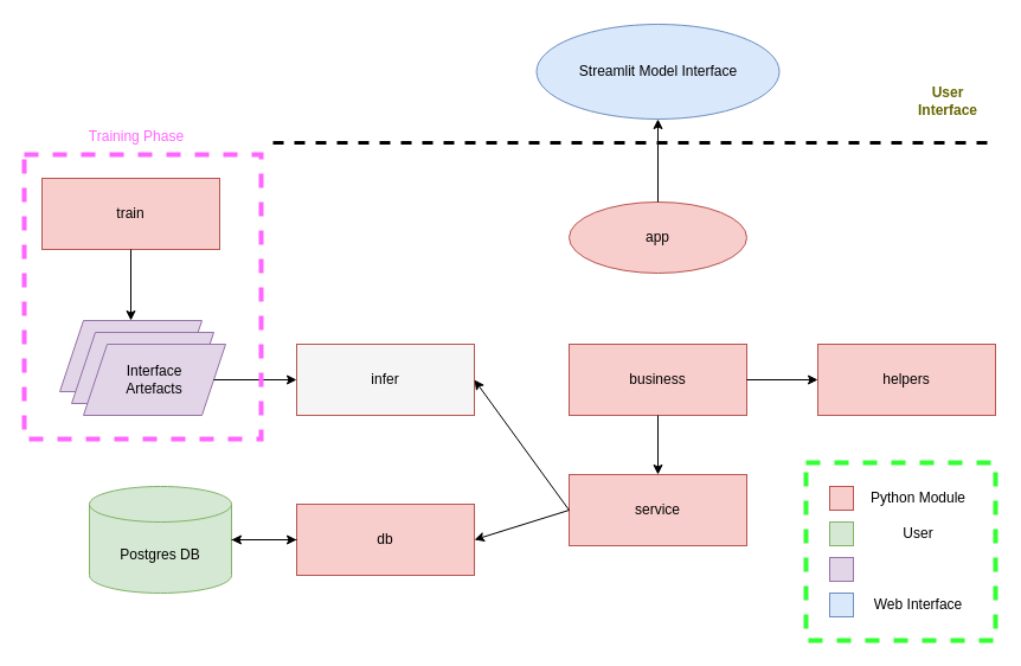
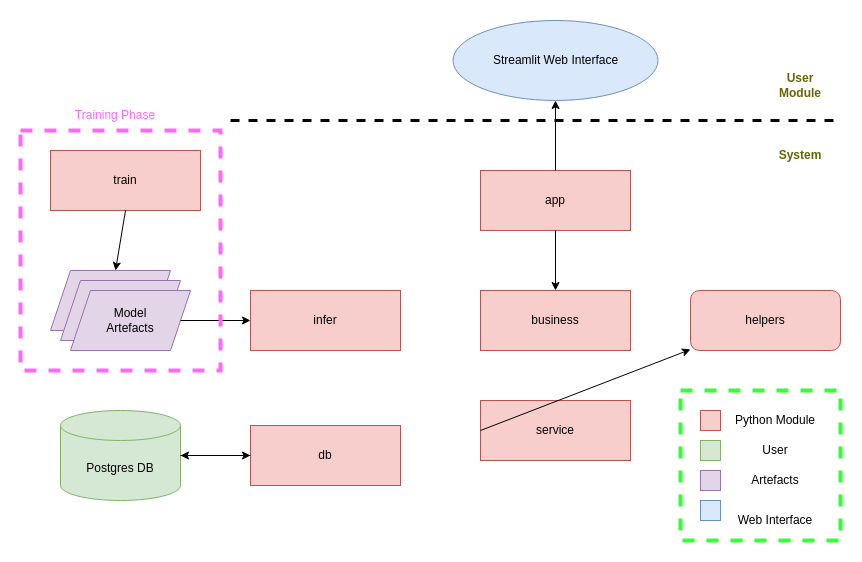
- <mxCell id="6" value="Streamlit Model Interface" style="ellipse;whiteSpace=wrap;html=1;fillColor=#dae8fc;strokeColor=#6c8ebf;" vertex="1" parent="1"><mxGeometry x="452.5" y="20" width="205" height="80" as="geometry" /></mxCell>
+ <mxCell id="6" value="Streamlit Web Interface" style="ellipse;whiteSpace=wrap;html=1;fillColor=#dae8fc;strokeColor=#6c8ebf;" vertex="1" parent="1"><mxGeometry x="452.5" y="20" width="205" height="80" as="geometry" /></mxCell>
- <mxCell id="26" value="&lt;div&gt;&lt;b&gt;&lt;font color=&quot;#666600&quot;&gt;User Interface&lt;/font&gt;&lt;/b&gt;&lt;/div&gt;" style="text;html=1;align=center;verticalAlign=middle;whiteSpace=wrap;rounded=0;" vertex="1" parent="1"><mxGeometry x="770" y="70" width="60" height="30" as="geometry" /></mxCell>
+ <mxCell id="26" value="&lt;div&gt;&lt;b&gt;&lt;font color=&quot;#666600&quot;&gt;User Module&lt;/font&gt;&lt;/b&gt;&lt;/div&gt;" style="text;html=1;align=center;verticalAlign=middle;whiteSpace=wrap;rounded=0;" vertex="1" parent="1"><mxGeometry x="770" y="70" width="60" height="30" as="geometry" /></mxCell>
+ <mxCell id="27" value="&lt;font color=&quot;#666600&quot;&gt;System&lt;/font&gt;" style="text;html=1;align=center;verticalAlign=middle;whiteSpace=wrap;rounded=0;fontStyle=1" vertex="1" parent="1"><mxGeometry x="770" y="140" width="60" height="30" as="geometry" /></mxCell>
- <mxCell id="14" value="train" style="rounded=0;whiteSpace=wrap;html=1;fillColor=#f8cecc;strokeColor=#b85450;" vertex="1" parent="1"><mxGeometry x="35" y="150" width="150" height="60" as="geometry" /></mxCell>
+ <mxCell id="14" value="train" style="rounded=0;whiteSpace=wrap;html=1;fillColor=#f8cecc;strokeColor=#b85450;" vertex="1" parent="1"><mxGeometry x="50" y="150" width="150" height="60" as="geometry" /></mxCell>
- <mxCell id="2" value="app" style="ellipse;whiteSpace=wrap;html=1;fillColor=#f8cecc;strokeColor=#b85450;" vertex="1" parent="1"><mxGeometry x="480" y="170" width="150" height="60" as="geometry" /></mxCell>
+ <mxCell id="2" value="app" style="rounded=0;whiteSpace=wrap;html=1;fillColor=#f8cecc;strokeColor=#b85450;" vertex="1" parent="1"><mxGeometry x="480" y="170" width="150" height="60" as="geometry" /></mxCell>
+ <mxCell id="7" value="" style="endArrow=classic;html=1;rounded=0;exitX=0.5;exitY=1;exitDx=0;exitDy=0;entryX=0.5;entryY=0;entryDx=0;entryDy=0;" edge="1" parent="1" source="2" target="3"><mxGeometry width="50" height="50" relative="1" as="geometry"><mxPoint x="520" y="410" as="sourcePoint" /><mxPoint x="570" y="360" as="targetPoint" /></mxGeometry></mxCell>
- <mxCell id="19" value="&lt;div&gt;Interface&lt;/div&gt;&lt;div&gt;Artefacts&lt;br&gt;&lt;/div&gt;" style="shape=parallelogram;perimeter=parallelogramPerimeter;whiteSpace=wrap;html=1;fixedSize=1;fillColor=#e1d5e7;strokeColor=#9673a6;" vertex="1" parent="1"><mxGeometry x="70" y="290" width="120" height="60" as="geometry" /></mxCell>
+ <mxCell id="19" value="&lt;div&gt;Model&lt;/div&gt;&lt;div&gt;Artefacts&lt;br&gt;&lt;/div&gt;" style="shape=parallelogram;perimeter=parallelogramPerimeter;whiteSpace=wrap;html=1;fixedSize=1;fillColor=#e1d5e7;strokeColor=#9673a6;" vertex="1" parent="1"><mxGeometry x="70" y="290" width="120" height="60" as="geometry" /></mxCell>
- <mxCell id="10" value="infer" style="rounded=0;whiteSpace=wrap;html=1;fillColor=#f5f5f5;strokeColor=#b85450;" vertex="1" parent="1"><mxGeometry x="250" y="290" width="150" height="60" as="geometry" /></mxCell>
+ <mxCell id="10" value="infer" style="rounded=0;whiteSpace=wrap;html=1;fillColor=#f8cecc;strokeColor=#b85450;" vertex="1" parent="1"><mxGeometry x="250" y="290" width="150" height="60" as="geometry" /></mxCell>
- <mxCell id="8" value="" style="endArrow=classic;html=1;rounded=0;exitX=1;exitY=0.5;exitDx=0;exitDy=0;entryX=0;entryY=0.5;entryDx=0;entryDy=0;" edge="1" parent="1" source="3" target="4"><mxGeometry width="50" height="50" relative="1" as="geometry"><mxPoint x="565" y="240" as="sourcePoint" /><mxPoint x="565" y="300" as="targetPoint" /></mxGeometry></mxCell>
- <mxCell id="4" value="&lt;div&gt;helpers&lt;/div&gt;" style="rounded=0;whiteSpace=wrap;html=1;fillColor=#f8cecc;strokeColor=#b85450;" vertex="1" parent="1"><mxGeometry x="690" y="290" width="150" height="60" as="geometry" /></mxCell>
+ <mxCell id="4" value="&lt;div&gt;helpers&lt;/div&gt;" style="whiteSpace=wrap;html=1;fillColor=#f8cecc;strokeColor=#b85450;rounded=1;" vertex="1" parent="1"><mxGeometry x="690" y="290" width="150" height="60" as="geometry" /></mxCell>
- <mxCell id="9" value="" style="endArrow=classic;html=1;rounded=0;exitX=0.5;exitY=1;exitDx=0;exitDy=0;entryX=0.5;entryY=0;entryDx=0;entryDy=0;" edge="1" parent="1" source="3" target="5"><mxGeometry width="50" height="50" relative="1" as="geometry"><mxPoint x="575" y="250" as="sourcePoint" /><mxPoint x="540" y="380" as="targetPoint" /></mxGeometry></mxCell>
- <mxCell id="12" value="" style="endArrow=classic;html=1;rounded=0;exitX=0;exitY=0.5;exitDx=0;exitDy=0;entryX=1;entryY=0.5;entryDx=0;entryDy=0;" edge="1" parent="1" source="5" target="10"><mxGeometry width="50" height="50" relative="1" as="geometry"><mxPoint x="455" y="360" as="sourcePoint" /><mxPoint x="455" y="410" as="targetPoint" /></mxGeometry></mxCell>
+ <mxCell id="12" value="" style="endArrow=classic;html=1;rounded=0;exitX=0;exitY=0.5;exitDx=0;exitDy=0;" edge="1" parent="1" source="5" target="4"><mxGeometry width="50" height="50" relative="1" as="geometry"><mxPoint x="455" y="360" as="sourcePoint" /><mxPoint x="455" y="410" as="targetPoint" /></mxGeometry></mxCell>
- <mxCell id="13" value="" style="endArrow=classic;html=1;rounded=0;exitX=0;exitY=0.5;exitDx=0;exitDy=0;entryX=1;entryY=0.5;entryDx=0;entryDy=0;" edge="1" parent="1" source="5" target="11"><mxGeometry width="50" height="50" relative="1" as="geometry"><mxPoint x="380" y="440" as="sourcePoint" /><mxPoint x="280" y="380" as="targetPoint" /></mxGeometry></mxCell>
- <mxCell id="15" value="Postgres DB" style="shape=cylinder3;whiteSpace=wrap;html=1;boundedLbl=1;backgroundOutline=1;size=15;fillColor=#d5e8d4;strokeColor=#82b366;" vertex="1" parent="1"><mxGeometry x="75" y="410" width="120" height="90" as="geometry" /></mxCell>
+ <mxCell id="15" value="Postgres DB" style="shape=cylinder3;whiteSpace=wrap;html=1;boundedLbl=1;backgroundOutline=1;size=15;fillColor=#d5e8d4;strokeColor=#82b366;" vertex="1" parent="1"><mxGeometry x="60" y="410" width="120" height="90" as="geometry" /></mxCell>
+ <mxCell id="34" value="Artefacts" style="text;html=1;align=center;verticalAlign=middle;whiteSpace=wrap;rounded=0;" vertex="1" parent="1"><mxGeometry x="730" y="465" width="90" height="30" as="geometry" /></mxCell>
- <mxCell id="36" value="Web Interface" style="text;html=1;align=center;verticalAlign=middle;whiteSpace=wrap;rounded=0;" vertex="1" parent="1"><mxGeometry x="730" y="495" width="90" height="30" as="geometry" /></mxCell>
+ <mxCell id="36" value="Web Interface" style="text;html=1;align=center;verticalAlign=middle;whiteSpace=wrap;rounded=0;" vertex="1" parent="1"><mxGeometry x="730" y="505" width="90" height="30" as="geometry" /></mxCell>
